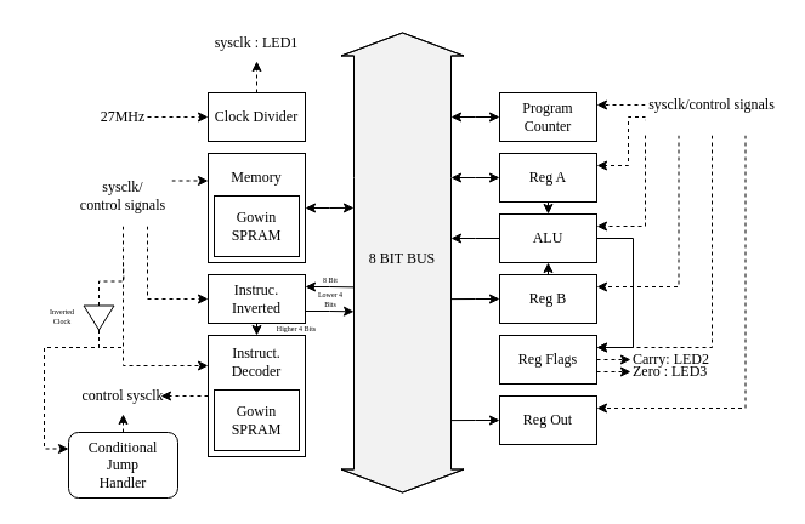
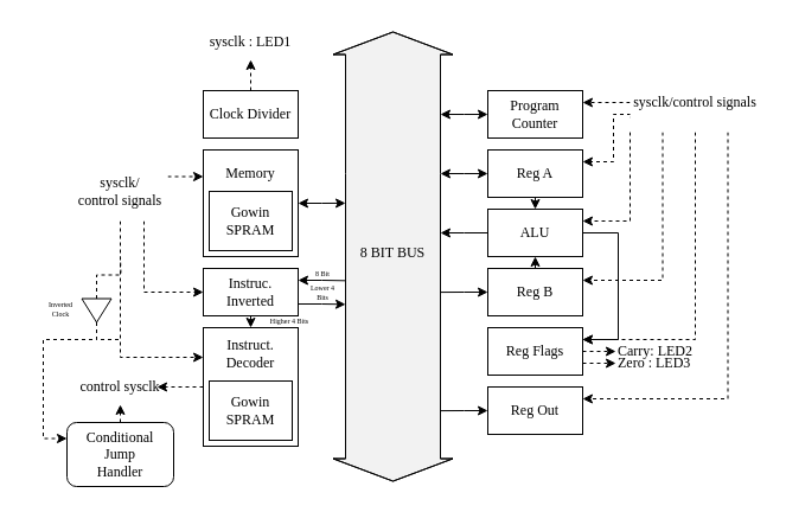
- <mxCell id="12" value="27MHz" style="text;html=1;strokeColor=none;fillColor=none;align=center;verticalAlign=middle;whiteSpace=wrap;rounded=0;fontFamily=Lucida Console;" vertex="1" parent="1"><mxGeometry x="81" y="81" width="40" height="30" as="geometry" /></mxCell>
- <mxCell id="11" style="edgeStyle=orthogonalEdgeStyle;rounded=0;orthogonalLoop=1;jettySize=auto;html=1;entryX=0;entryY=0.5;entryDx=0;entryDy=0;strokeWidth=1;dashed=1;fontFamily=Lucida Console;" edge="1" parent="1" source="12" target="3"><mxGeometry relative="1" as="geometry" /></mxCell>
